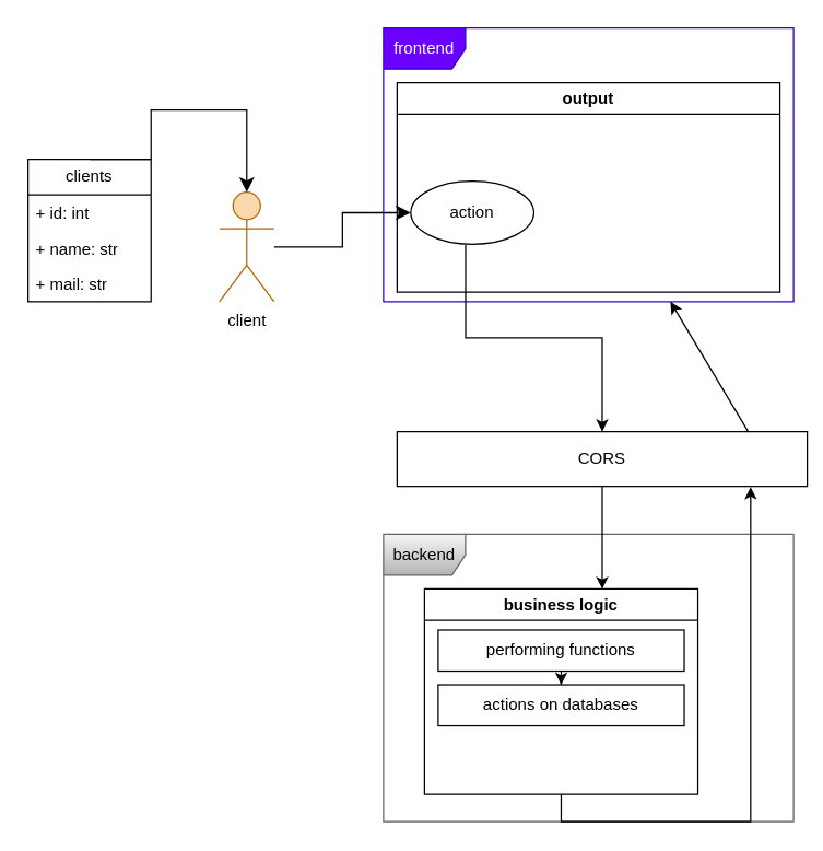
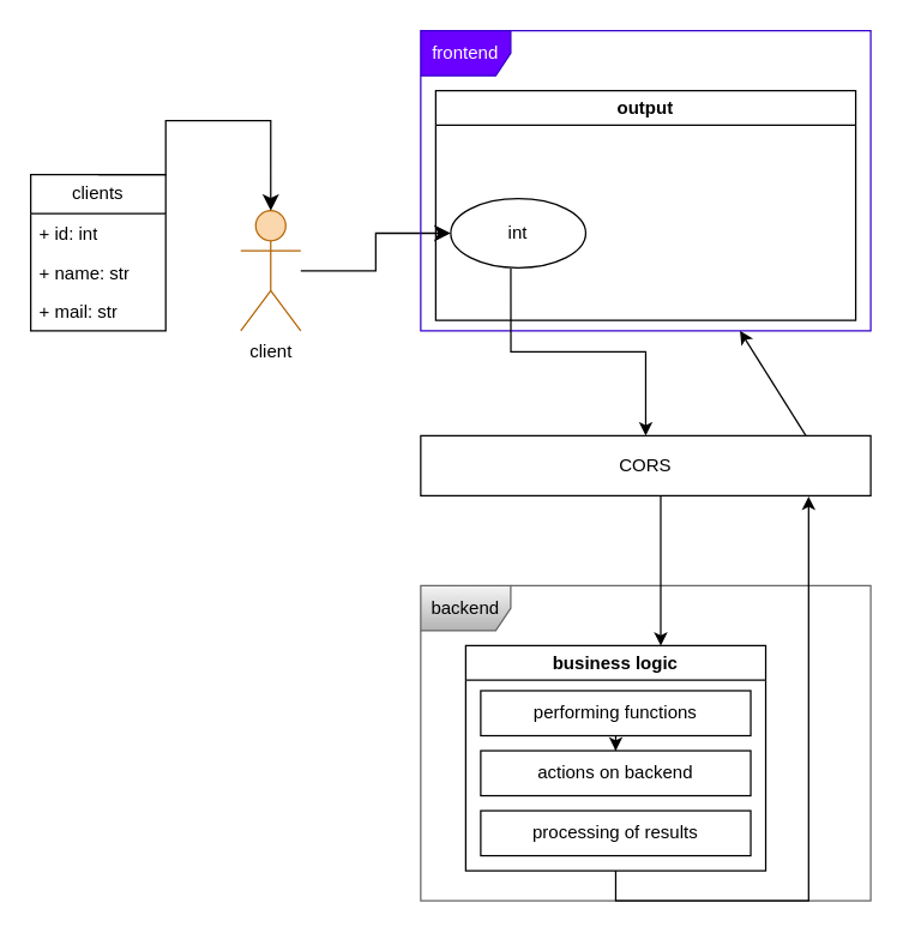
- <mxCell id="22" value="action" style="ellipse;whiteSpace=wrap;html=1;" vertex="1" parent="21"><mxGeometry x="10" y="72" width="90" height="46" as="geometry" /></mxCell>
+ <mxCell id="22" value="int" style="ellipse;whiteSpace=wrap;html=1;" vertex="1" parent="21"><mxGeometry x="10" y="72" width="90" height="46" as="geometry" /></mxCell>
- <mxCell id="13" value="CORS" style="html=1;whiteSpace=wrap;" vertex="1" parent="1"><mxGeometry x="290" y="315" width="300" height="40" as="geometry" /></mxCell>
+ <mxCell id="13" value="CORS" style="html=1;whiteSpace=wrap;" vertex="1" parent="1"><mxGeometry x="280" y="290" width="300" height="40" as="geometry" /></mxCell>
- <mxCell id="18" value="&lt;span style=&quot;white-space: pre-wrap;&quot; data-src-align=&quot;0:8&quot; class=&quot;EzKURWReUAB5oZgtQNkl&quot;&gt;actions&lt;/span&gt;&lt;span style=&quot;white-space: pre-wrap;&quot;&gt; &lt;/span&gt;&lt;span style=&quot;white-space: pre-wrap;&quot; data-src-align=&quot;9:3&quot; class=&quot;EzKURWReUAB5oZgtQNkl&quot;&gt;on&lt;/span&gt;&lt;span style=&quot;white-space: pre-wrap;&quot;&gt; &lt;/span&gt;&lt;span style=&quot;white-space: pre-wrap;&quot; data-src-align=&quot;13:13&quot; class=&quot;EzKURWReUAB5oZgtQNkl&quot;&gt;databases&lt;/span&gt;" style="rounded=0;whiteSpace=wrap;html=1;" vertex="1" parent="14"><mxGeometry x="10" y="70" width="180" height="30" as="geometry" /></mxCell>
+ <mxCell id="18" value="&lt;span style=&quot;white-space: pre-wrap;&quot; data-src-align=&quot;0:8&quot; class=&quot;EzKURWReUAB5oZgtQNkl&quot;&gt;actions&lt;/span&gt;&lt;span style=&quot;white-space: pre-wrap;&quot;&gt; &lt;/span&gt;&lt;span style=&quot;white-space: pre-wrap;&quot; data-src-align=&quot;9:3&quot; class=&quot;EzKURWReUAB5oZgtQNkl&quot;&gt;on&lt;/span&gt;&lt;span style=&quot;white-space: pre-wrap;&quot;&gt; &lt;/span&gt;&lt;span style=&quot;white-space: pre-wrap;&quot; data-src-align=&quot;13:13&quot; class=&quot;EzKURWReUAB5oZgtQNkl&quot;&gt;backend&lt;/span&gt;" style="rounded=0;whiteSpace=wrap;html=1;" vertex="1" parent="14"><mxGeometry x="10" y="70" width="180" height="30" as="geometry" /></mxCell>
+ <mxCell id="19" value="&lt;span style=&quot;white-space: pre-wrap;&quot; data-src-align=&quot;0:9&quot; class=&quot;EzKURWReUAB5oZgtQNkl&quot;&gt;processing&lt;/span&gt;&lt;span style=&quot;white-space: pre-wrap;&quot;&gt; of &lt;/span&gt;&lt;span style=&quot;white-space: pre-wrap;&quot; data-src-align=&quot;10:11&quot; class=&quot;EzKURWReUAB5oZgtQNkl&quot;&gt;results&lt;/span&gt;" style="rounded=0;whiteSpace=wrap;html=1;" vertex="1" parent="14"><mxGeometry x="10" y="110" width="180" height="30" as="geometry" /></mxCell>
